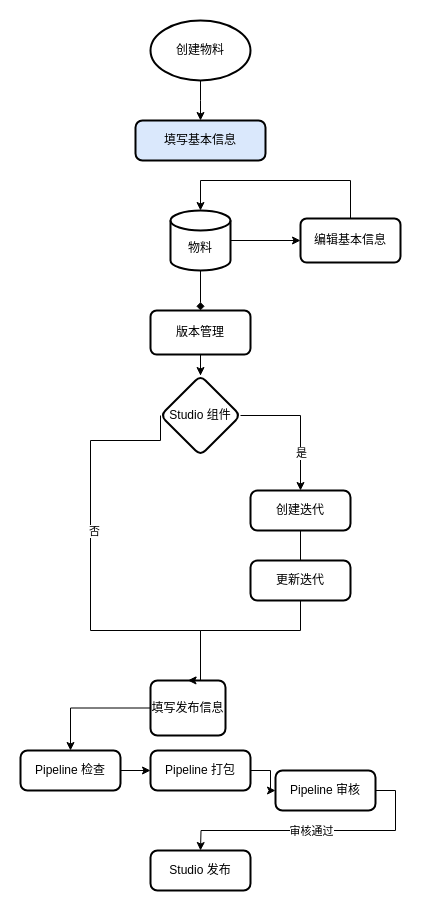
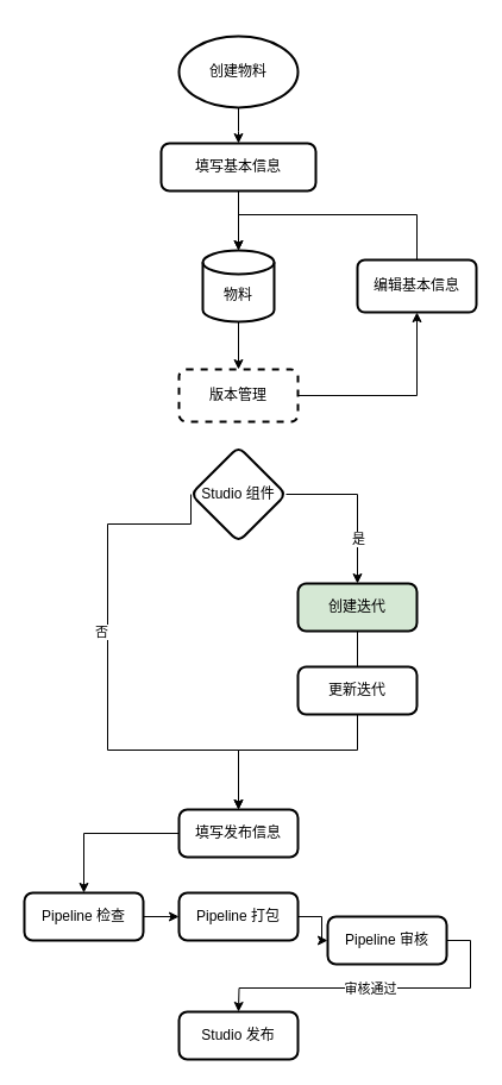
- <mxCell id="3" value="创建物料" style="strokeWidth=2;html=1;shape=mxgraph.flowchart.start_1;whiteSpace=wrap;" parent="1" vertex="1"><mxGeometry x="150" y="20" width="100" height="60" as="geometry" /></mxCell>
+ <mxCell id="3" value="创建物料" style="strokeWidth=2;html=1;shape=mxgraph.flowchart.start_1;whiteSpace=wrap;" parent="1" vertex="1"><mxGeometry x="150" y="30" width="100" height="60" as="geometry" /></mxCell>
- <mxCell id="10" value="填写基本信息" style="rounded=1;whiteSpace=wrap;html=1;absoluteArcSize=1;arcSize=14;strokeWidth=2;fontSize=12;fillColor=#dae8fc;" vertex="1" parent="1"><mxGeometry x="135" y="120" width="130" height="40" as="geometry" /></mxCell>
+ <mxCell id="10" value="填写基本信息" style="rounded=1;whiteSpace=wrap;html=1;absoluteArcSize=1;arcSize=14;strokeWidth=2;fontSize=12;" vertex="1" parent="1"><mxGeometry x="135" y="120" width="130" height="40" as="geometry" /></mxCell>
+ <mxCell id="9" style="edgeStyle=orthogonalEdgeStyle;rounded=0;orthogonalLoop=1;jettySize=auto;html=1;exitX=0.5;exitY=1;exitDx=0;exitDy=0;entryX=0.5;entryY=0;entryDx=0;entryDy=0;entryPerimeter=0;" edge="1" parent="1" source="10" target="8"><mxGeometry relative="1" as="geometry" /></mxCell>
- <mxCell id="7" style="edgeStyle=orthogonalEdgeStyle;rounded=0;orthogonalLoop=1;jettySize=auto;html=1;exitX=1;exitY=0.5;exitDx=0;exitDy=0;exitPerimeter=0;entryX=0;entryY=0.5;entryDx=0;entryDy=0;" edge="1" parent="1" source="8" target="21"><mxGeometry relative="1" as="geometry" /></mxCell>
- <mxCell id="6" style="edgeStyle=orthogonalEdgeStyle;rounded=0;orthogonalLoop=1;jettySize=auto;html=1;exitX=0.5;exitY=1;exitDx=0;exitDy=0;exitPerimeter=0;entryX=0.5;entryY=0;entryDx=0;entryDy=0;endArrow=diamond;" edge="1" parent="1" source="8" target="5"><mxGeometry relative="1" as="geometry" /></mxCell>
+ <mxCell id="6" style="edgeStyle=orthogonalEdgeStyle;rounded=0;orthogonalLoop=1;jettySize=auto;html=1;exitX=0.5;exitY=1;exitDx=0;exitDy=0;exitPerimeter=0;entryX=0.5;entryY=0;entryDx=0;entryDy=0;" edge="1" parent="1" source="8" target="5"><mxGeometry relative="1" as="geometry" /></mxCell>
- <mxCell id="5" value="版本管理" style="whiteSpace=wrap;html=1;rounded=1;strokeWidth=2;arcSize=14;aspect=fixed;" parent="1" vertex="1"><mxGeometry x="150" y="310" width="100" height="44" as="geometry" /></mxCell>
+ <mxCell id="5" value="版本管理" style="whiteSpace=wrap;html=1;rounded=1;strokeWidth=2;arcSize=14;aspect=fixed;dashed=1;" parent="1" vertex="1"><mxGeometry x="150" y="310" width="100" height="44" as="geometry" /></mxCell>
- <mxCell id="4" value="" style="edgeStyle=orthogonalEdgeStyle;rounded=0;orthogonalLoop=1;jettySize=auto;html=1;fontSize=12;entryX=0.5;entryY=0;entryDx=0;entryDy=0;" parent="1" source="5" target="15" edge="1"><mxGeometry relative="1" as="geometry"><mxPoint x="195" y="530" as="targetPoint" /></mxGeometry></mxCell>
+ <mxCell id="4" value="" style="edgeStyle=orthogonalEdgeStyle;rounded=0;orthogonalLoop=1;jettySize=auto;html=1;fontSize=12;" parent="1" source="5" target="21" edge="1"><mxGeometry relative="1" as="geometry"><mxPoint x="195" y="530" as="targetPoint" /></mxGeometry></mxCell>
- <mxCell id="19" value="创建迭代" style="rounded=1;whiteSpace=wrap;html=1;absoluteArcSize=1;arcSize=14;strokeWidth=2;fontSize=12;" vertex="1" parent="1"><mxGeometry x="250" y="490" width="100" height="40" as="geometry" /></mxCell>
+ <mxCell id="19" value="创建迭代" style="rounded=1;whiteSpace=wrap;html=1;absoluteArcSize=1;arcSize=14;strokeWidth=2;fontSize=12;fillColor=#d5e8d4;" vertex="1" parent="1"><mxGeometry x="250" y="490" width="100" height="40" as="geometry" /></mxCell>
- <mxCell id="17" value="填写发布信息" style="rounded=1;whiteSpace=wrap;html=1;absoluteArcSize=1;arcSize=14;strokeWidth=2;fontSize=12;" vertex="1" parent="1"><mxGeometry x="150" y="680" width="75" height="55" as="geometry" /></mxCell>
+ <mxCell id="17" value="填写发布信息" style="rounded=1;whiteSpace=wrap;html=1;absoluteArcSize=1;arcSize=14;strokeWidth=2;fontSize=12;" vertex="1" parent="1"><mxGeometry x="150" y="680" width="100" height="40" as="geometry" /></mxCell>
